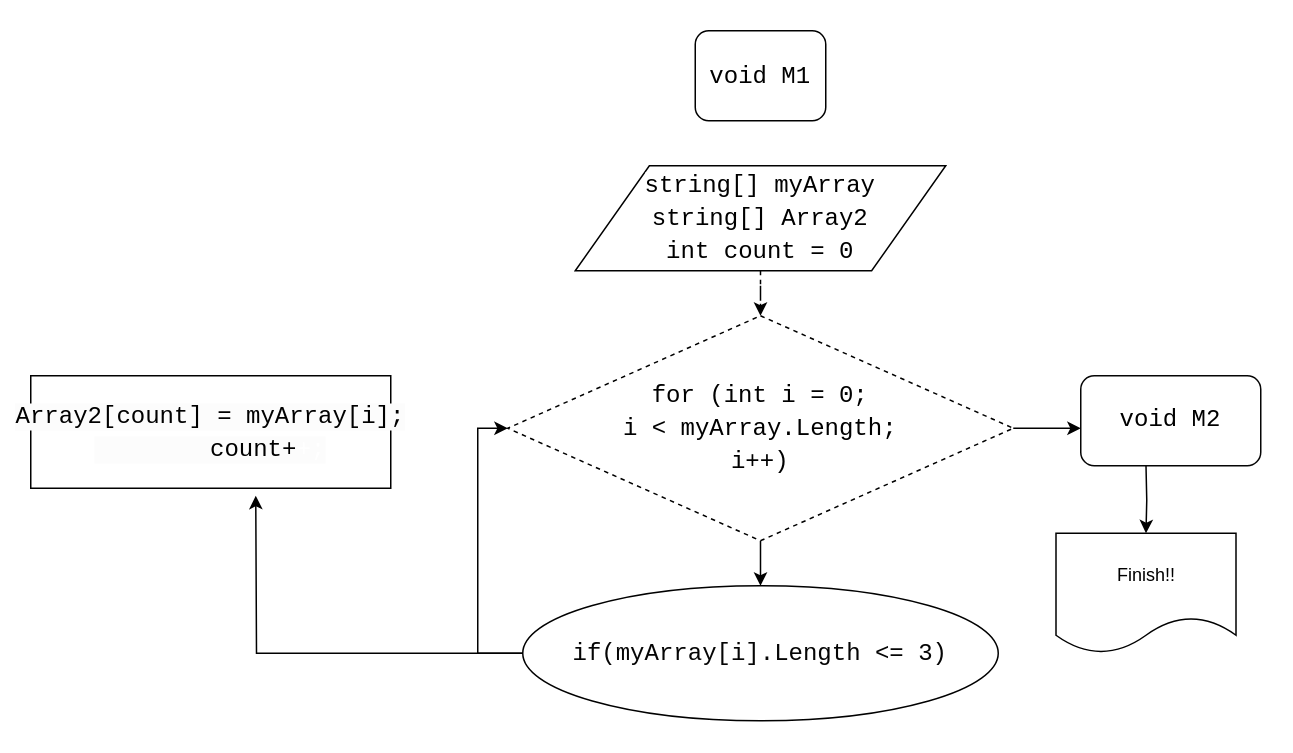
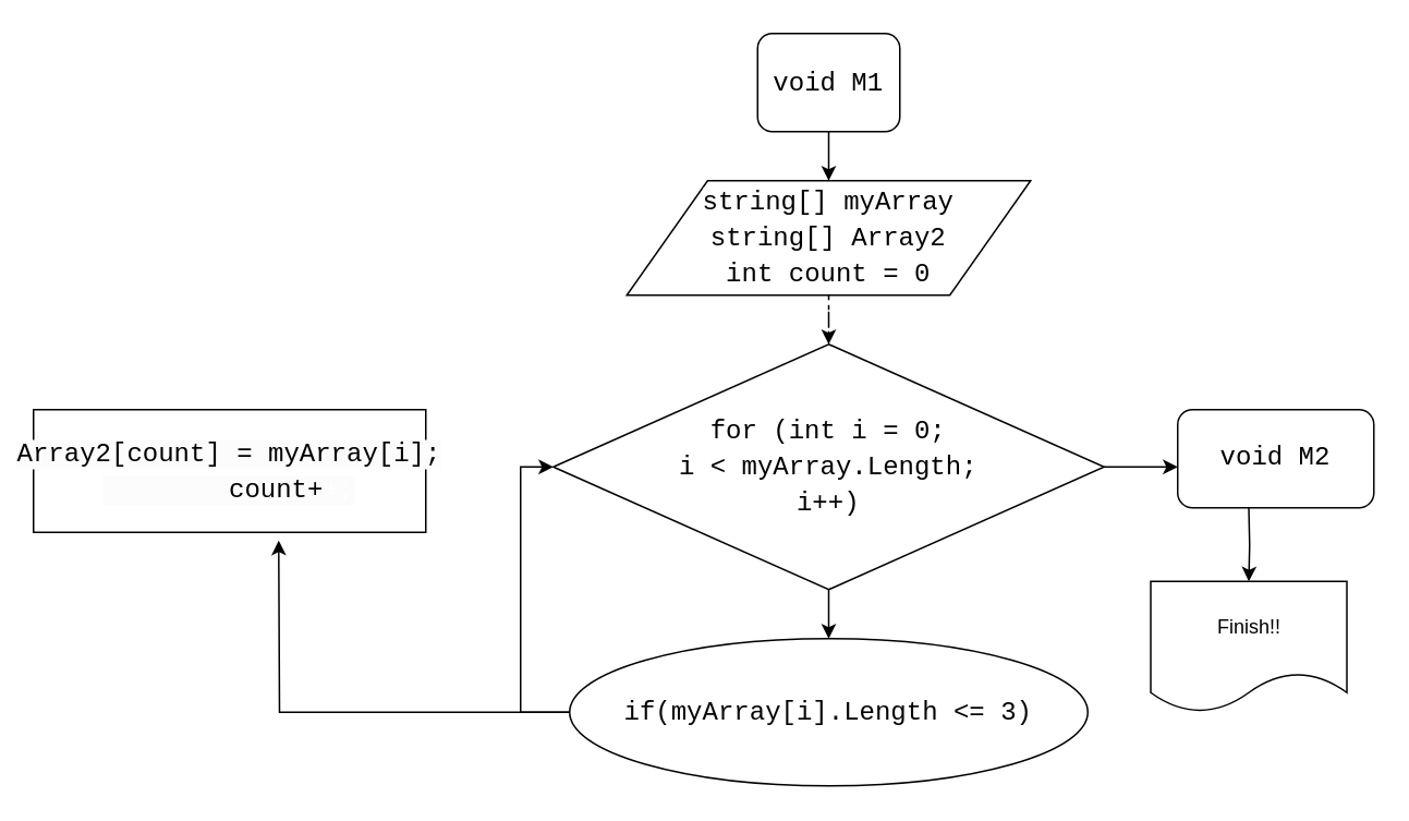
+ <mxCell id="2" value="" style="edgeStyle=orthogonalEdgeStyle;rounded=0;orthogonalLoop=1;jettySize=auto;html=1;" parent="1" source="3" target="5" edge="1"><mxGeometry relative="1" as="geometry" /></mxCell>
- <mxCell id="12" value="&lt;div style=&quot;font-family: &amp;#34;consolas&amp;#34; , &amp;#34;courier new&amp;#34; , monospace ; font-size: 16px ; line-height: 22px ; white-space: pre&quot;&gt;&lt;span style=&quot;background-color: rgb(255 , 255 , 255)&quot;&gt;for (int i = 0;&lt;/span&gt;&lt;/div&gt;&lt;div style=&quot;font-family: &amp;#34;consolas&amp;#34; , &amp;#34;courier new&amp;#34; , monospace ; font-size: 16px ; line-height: 22px ; white-space: pre&quot;&gt;&lt;span style=&quot;background-color: rgb(255 , 255 , 255)&quot;&gt; i &amp;lt; myArray.Length; &lt;/span&gt;&lt;/div&gt;&lt;div style=&quot;font-family: &amp;#34;consolas&amp;#34; , &amp;#34;courier new&amp;#34; , monospace ; font-size: 16px ; line-height: 22px ; white-space: pre&quot;&gt;&lt;span style=&quot;background-color: rgb(255 , 255 , 255)&quot;&gt;i++)&lt;/span&gt;&lt;/div&gt;" style="rhombus;whiteSpace=wrap;html=1;dashed=1;" parent="1" vertex="1"><mxGeometry x="338" y="210" width="337" height="150" as="geometry" /></mxCell>
+ <mxCell id="12" value="&lt;div style=&quot;font-family: &amp;#34;consolas&amp;#34; , &amp;#34;courier new&amp;#34; , monospace ; font-size: 16px ; line-height: 22px ; white-space: pre&quot;&gt;&lt;span style=&quot;background-color: rgb(255 , 255 , 255)&quot;&gt;for (int i = 0;&lt;/span&gt;&lt;/div&gt;&lt;div style=&quot;font-family: &amp;#34;consolas&amp;#34; , &amp;#34;courier new&amp;#34; , monospace ; font-size: 16px ; line-height: 22px ; white-space: pre&quot;&gt;&lt;span style=&quot;background-color: rgb(255 , 255 , 255)&quot;&gt; i &amp;lt; myArray.Length; &lt;/span&gt;&lt;/div&gt;&lt;div style=&quot;font-family: &amp;#34;consolas&amp;#34; , &amp;#34;courier new&amp;#34; , monospace ; font-size: 16px ; line-height: 22px ; white-space: pre&quot;&gt;&lt;span style=&quot;background-color: rgb(255 , 255 , 255)&quot;&gt;i++)&lt;/span&gt;&lt;/div&gt;" style="rhombus;whiteSpace=wrap;html=1;" parent="1" vertex="1"><mxGeometry x="338" y="210" width="337" height="150" as="geometry" /></mxCell>
